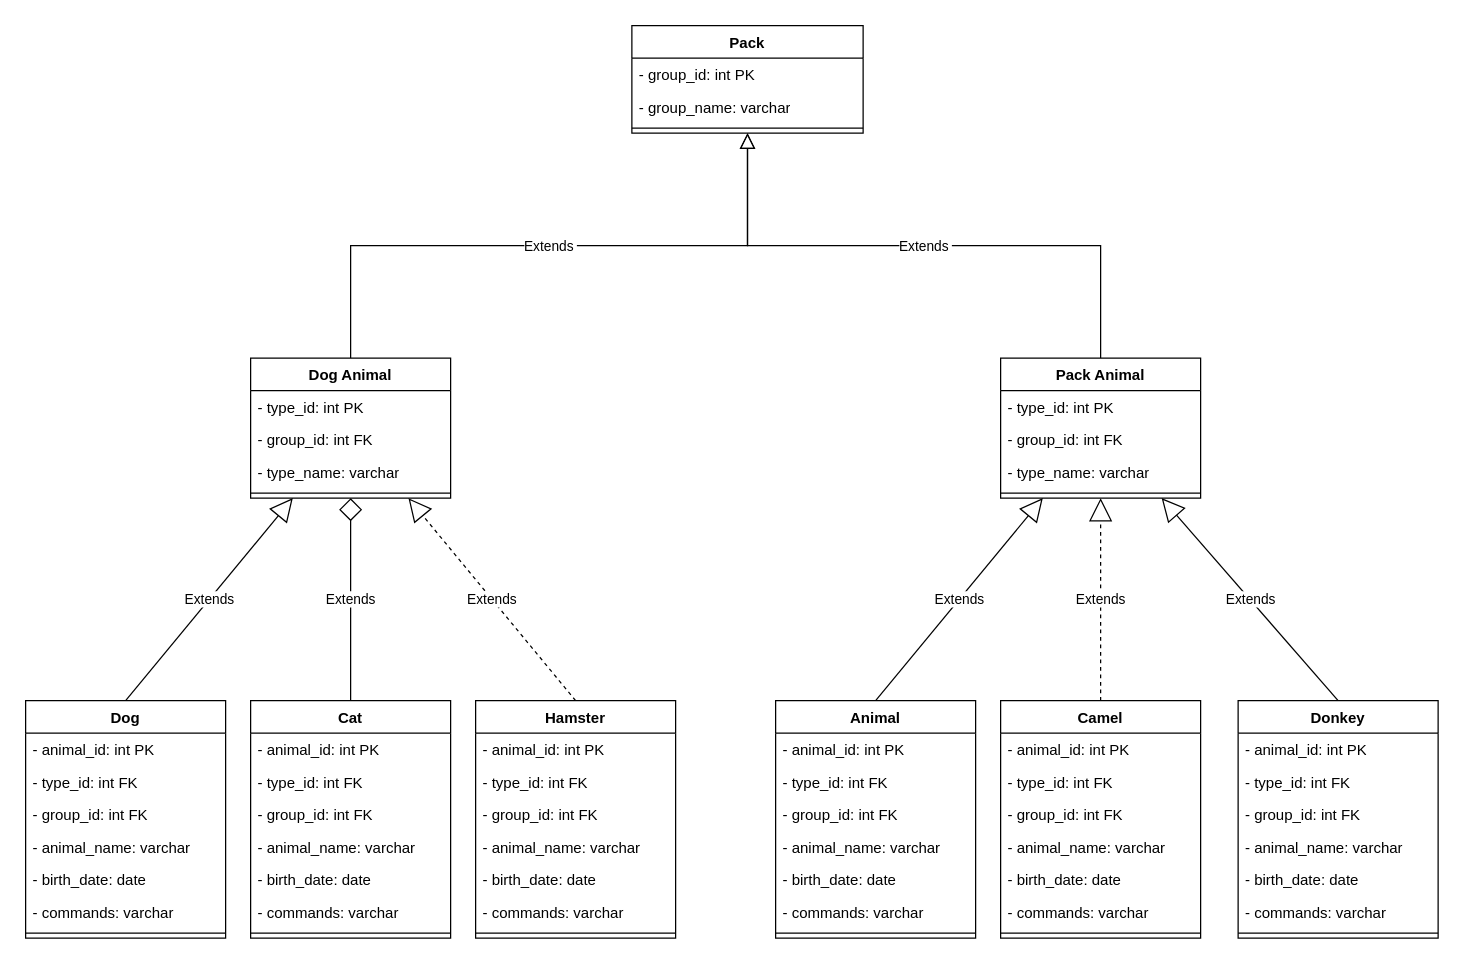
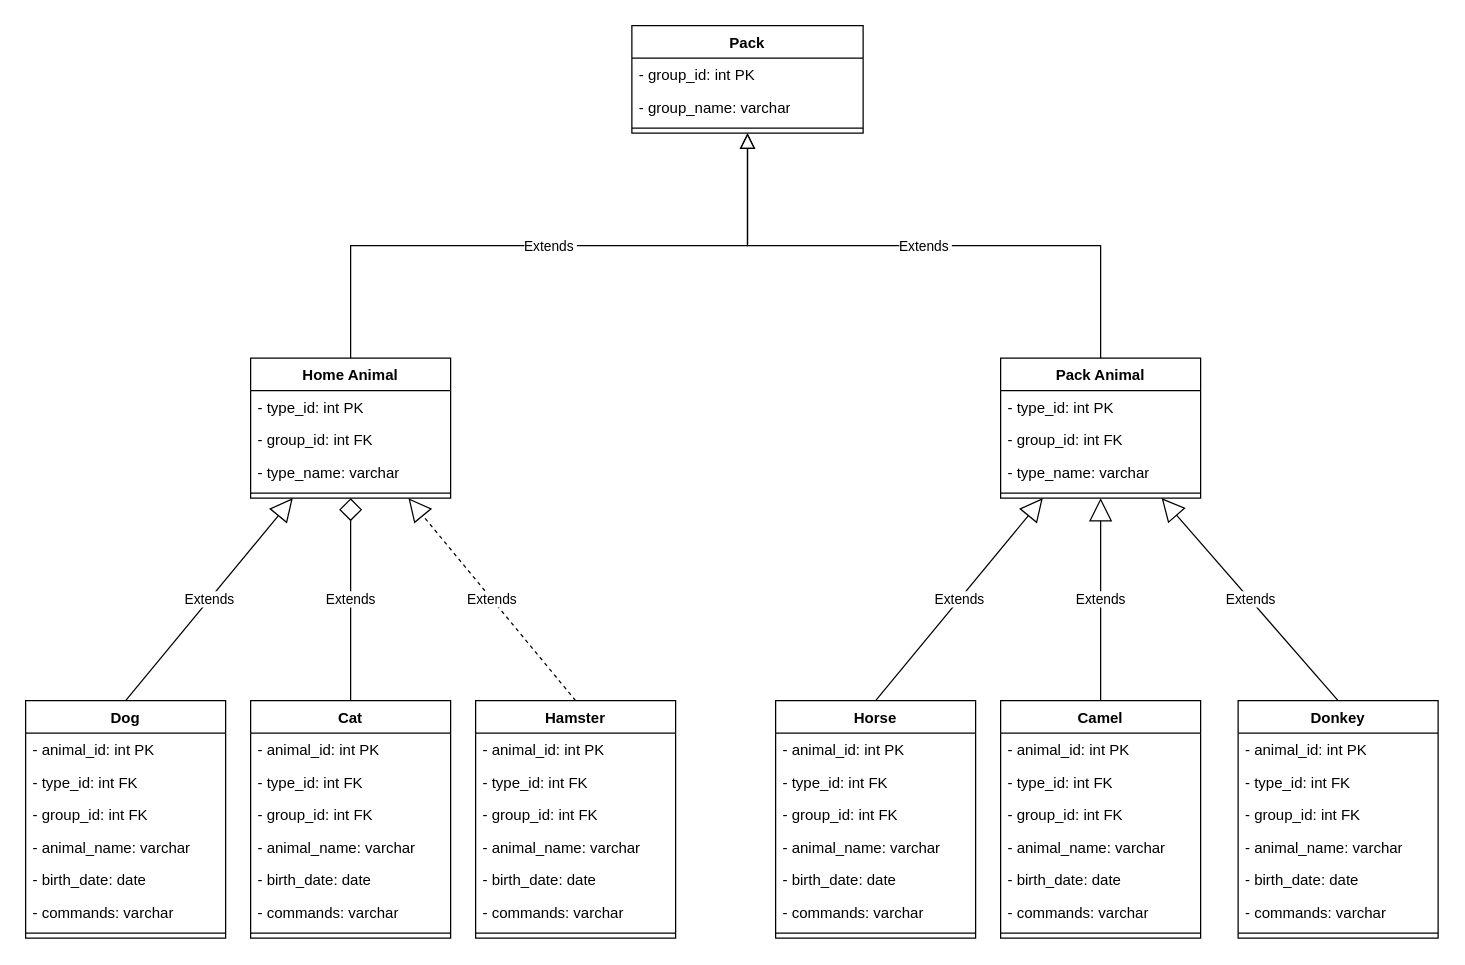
- <mxCell id="14" value="Dog Animal" style="swimlane;fontStyle=1;align=center;verticalAlign=top;childLayout=stackLayout;horizontal=1;startSize=26;horizontalStack=0;resizeParent=1;resizeParentMax=0;resizeLast=0;collapsible=1;marginBottom=0;whiteSpace=wrap;html=1;" parent="1" vertex="1"><mxGeometry x="200" y="286" width="160" height="112" as="geometry" /></mxCell>
+ <mxCell id="14" value="Home Animal" style="swimlane;fontStyle=1;align=center;verticalAlign=top;childLayout=stackLayout;horizontal=1;startSize=26;horizontalStack=0;resizeParent=1;resizeParentMax=0;resizeLast=0;collapsible=1;marginBottom=0;whiteSpace=wrap;html=1;" parent="1" vertex="1"><mxGeometry x="200" y="286" width="160" height="112" as="geometry" /></mxCell>
- <mxCell id="8" value="Extends" style="endArrow=block;endSize=16;endFill=0;html=1;rounded=0;dashed=1;" parent="1" source="56" target="19" edge="1"><mxGeometry width="160" relative="1" as="geometry"><mxPoint x="880" y="560" as="sourcePoint" /><mxPoint x="690" y="407" as="targetPoint" /></mxGeometry></mxCell>
+ <mxCell id="8" value="Extends" style="endArrow=block;endSize=16;endFill=0;html=1;rounded=0;" parent="1" source="56" target="19" edge="1"><mxGeometry width="160" relative="1" as="geometry"><mxPoint x="880" y="560" as="sourcePoint" /><mxPoint x="690" y="407" as="targetPoint" /></mxGeometry></mxCell>
- <mxCell id="48" value="Animal" style="swimlane;fontStyle=1;align=center;verticalAlign=top;childLayout=stackLayout;horizontal=1;startSize=26;horizontalStack=0;resizeParent=1;resizeParentMax=0;resizeLast=0;collapsible=1;marginBottom=0;whiteSpace=wrap;html=1;" vertex="1" parent="1"><mxGeometry x="620" y="560" width="160" height="190" as="geometry" /></mxCell>
+ <mxCell id="48" value="Horse" style="swimlane;fontStyle=1;align=center;verticalAlign=top;childLayout=stackLayout;horizontal=1;startSize=26;horizontalStack=0;resizeParent=1;resizeParentMax=0;resizeLast=0;collapsible=1;marginBottom=0;whiteSpace=wrap;html=1;" vertex="1" parent="1"><mxGeometry x="620" y="560" width="160" height="190" as="geometry" /></mxCell>
